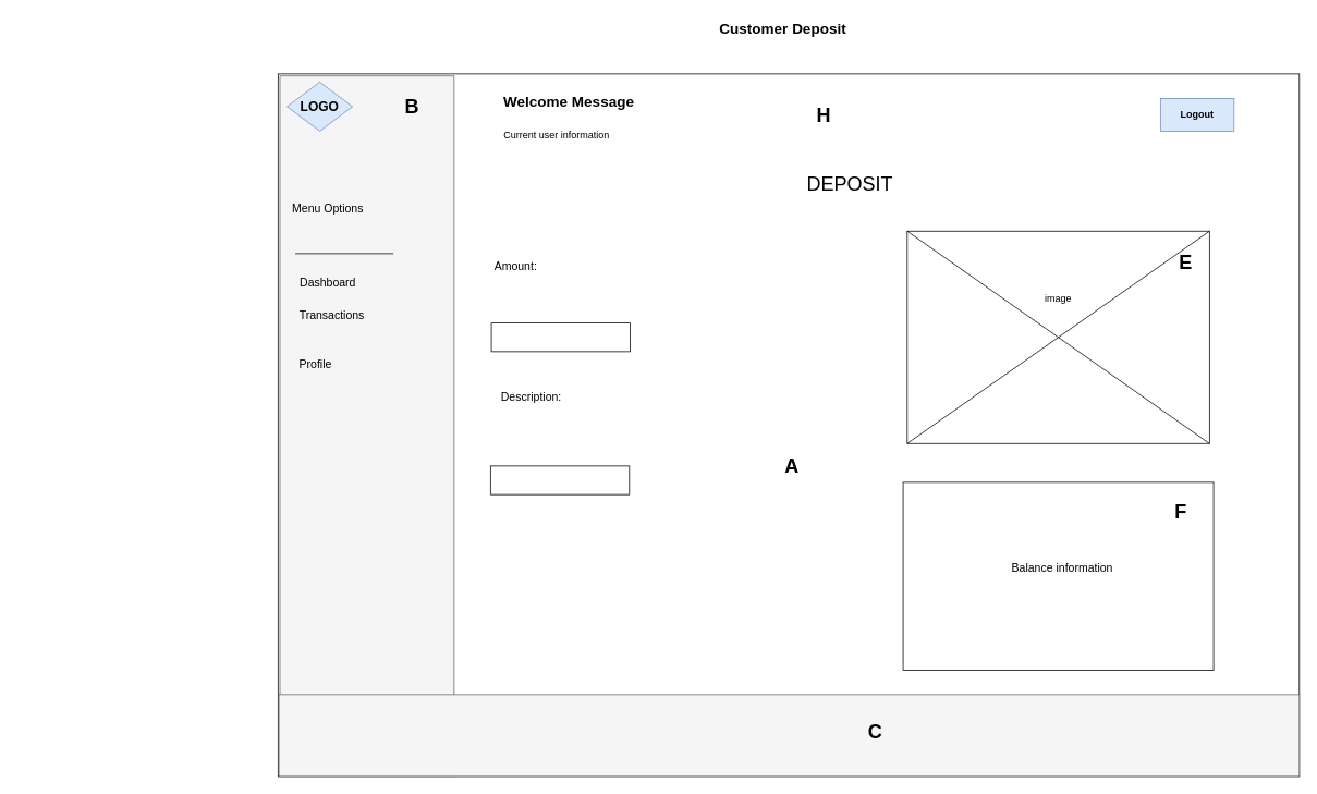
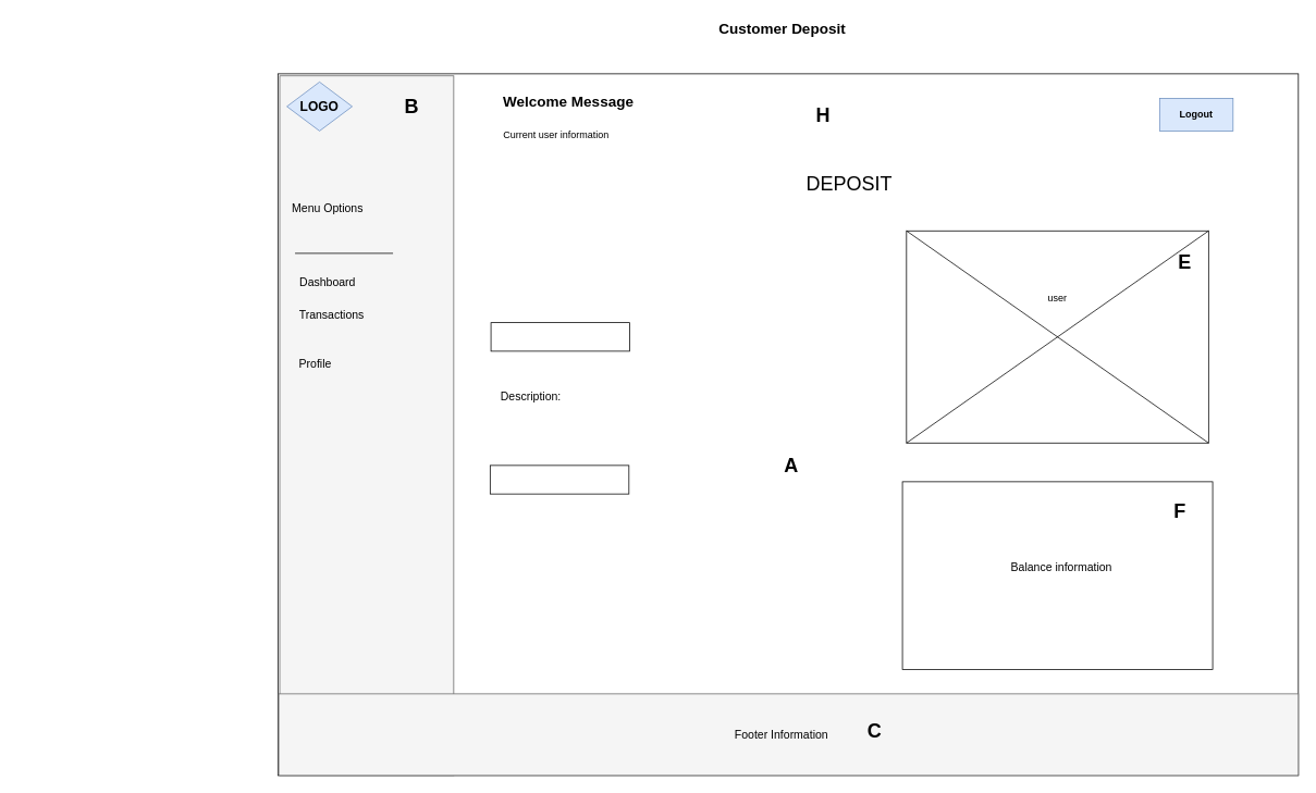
- <mxCell id="17" value="&lt;font style=&quot;font-size: 14px;&quot;&gt;Amount:&lt;/font&gt;" style="text;html=1;align=center;verticalAlign=middle;whiteSpace=wrap;rounded=0;" parent="1" vertex="1"><mxGeometry x="600.93" y="310" width="60" height="30" as="geometry" /></mxCell>
- <mxCell id="25" value="image" style="text;html=1;align=center;verticalAlign=middle;whiteSpace=wrap;rounded=0;" parent="1" vertex="1"><mxGeometry x="1264.93" y="350" width="60" height="30" as="geometry" /></mxCell>
+ <mxCell id="25" value="user" style="text;html=1;align=center;verticalAlign=middle;whiteSpace=wrap;rounded=0;" parent="1" vertex="1"><mxGeometry x="1264.93" y="350" width="60" height="30" as="geometry" /></mxCell>
+ <mxCell id="8" value="&lt;font style=&quot;font-size: 14px;&quot;&gt;Footer Information&lt;/font&gt;" style="text;html=1;align=center;verticalAlign=middle;whiteSpace=wrap;rounded=0;" parent="1" vertex="1"><mxGeometry x="893.93" y="885" width="126" height="30" as="geometry" /></mxCell>
